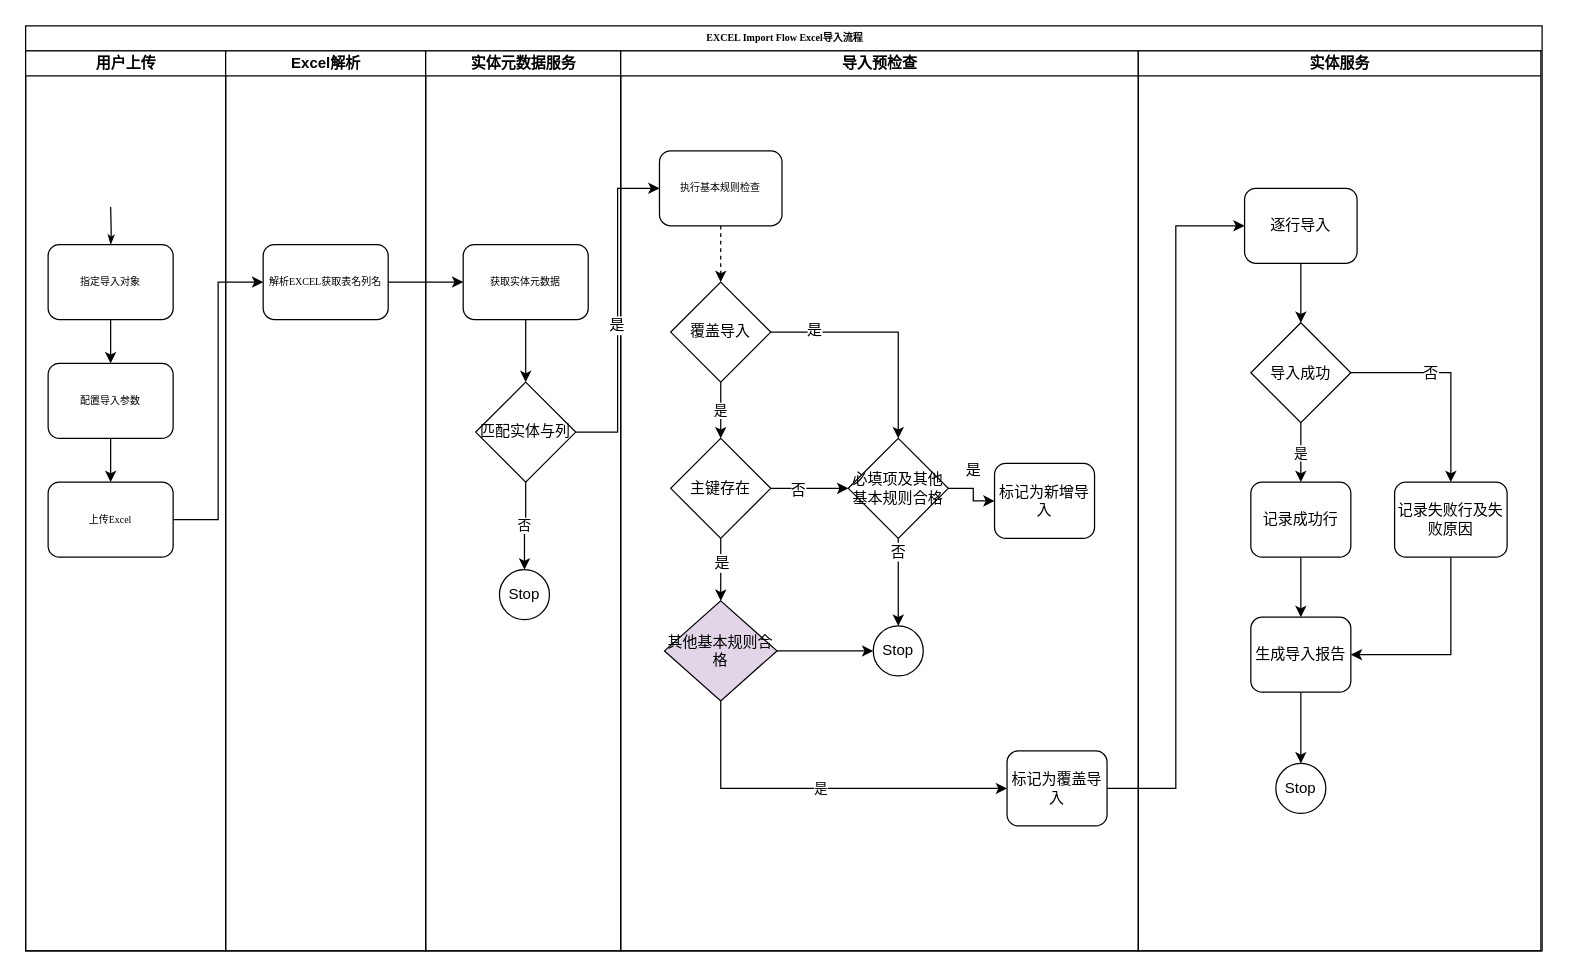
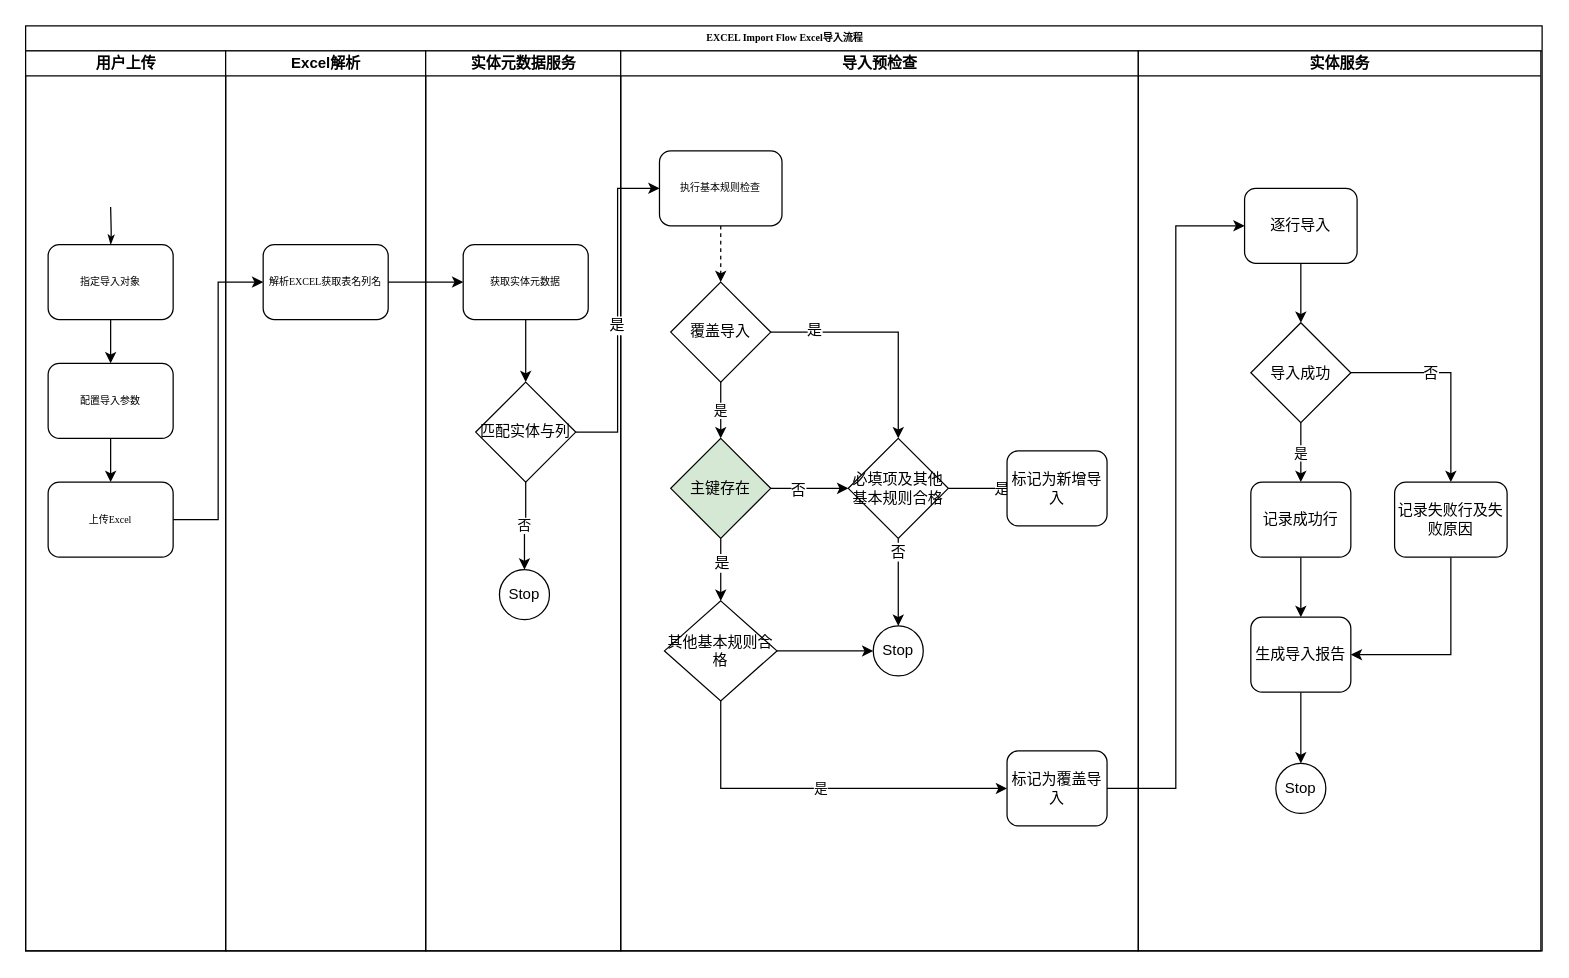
- <mxCell id="35" value="主键存在" style="rhombus;whiteSpace=wrap;html=1;" vertex="1" parent="24"><mxGeometry x="40" y="310" width="80" height="80" as="geometry" /></mxCell>
+ <mxCell id="35" value="主键存在" style="rhombus;whiteSpace=wrap;html=1;fillColor=#d5e8d4;" vertex="1" parent="24"><mxGeometry x="40" y="310" width="80" height="80" as="geometry" /></mxCell>
- <mxCell id="45" value="标记为新增导入" style="rounded=1;whiteSpace=wrap;html=1;" vertex="1" parent="24"><mxGeometry x="299" y="330" width="80" height="60" as="geometry" /></mxCell>
+ <mxCell id="45" value="标记为新增导入" style="rounded=1;whiteSpace=wrap;html=1;" vertex="1" parent="24"><mxGeometry x="309" y="320" width="80" height="60" as="geometry" /></mxCell>
- <mxCell id="38" value="其他基本规则合格" style="rhombus;whiteSpace=wrap;html=1;fillColor=#e1d5e7;" vertex="1" parent="24"><mxGeometry x="35" y="440" width="90" height="80" as="geometry" /></mxCell>
+ <mxCell id="38" value="其他基本规则合格" style="rhombus;whiteSpace=wrap;html=1;" vertex="1" parent="24"><mxGeometry x="35" y="440" width="90" height="80" as="geometry" /></mxCell>
